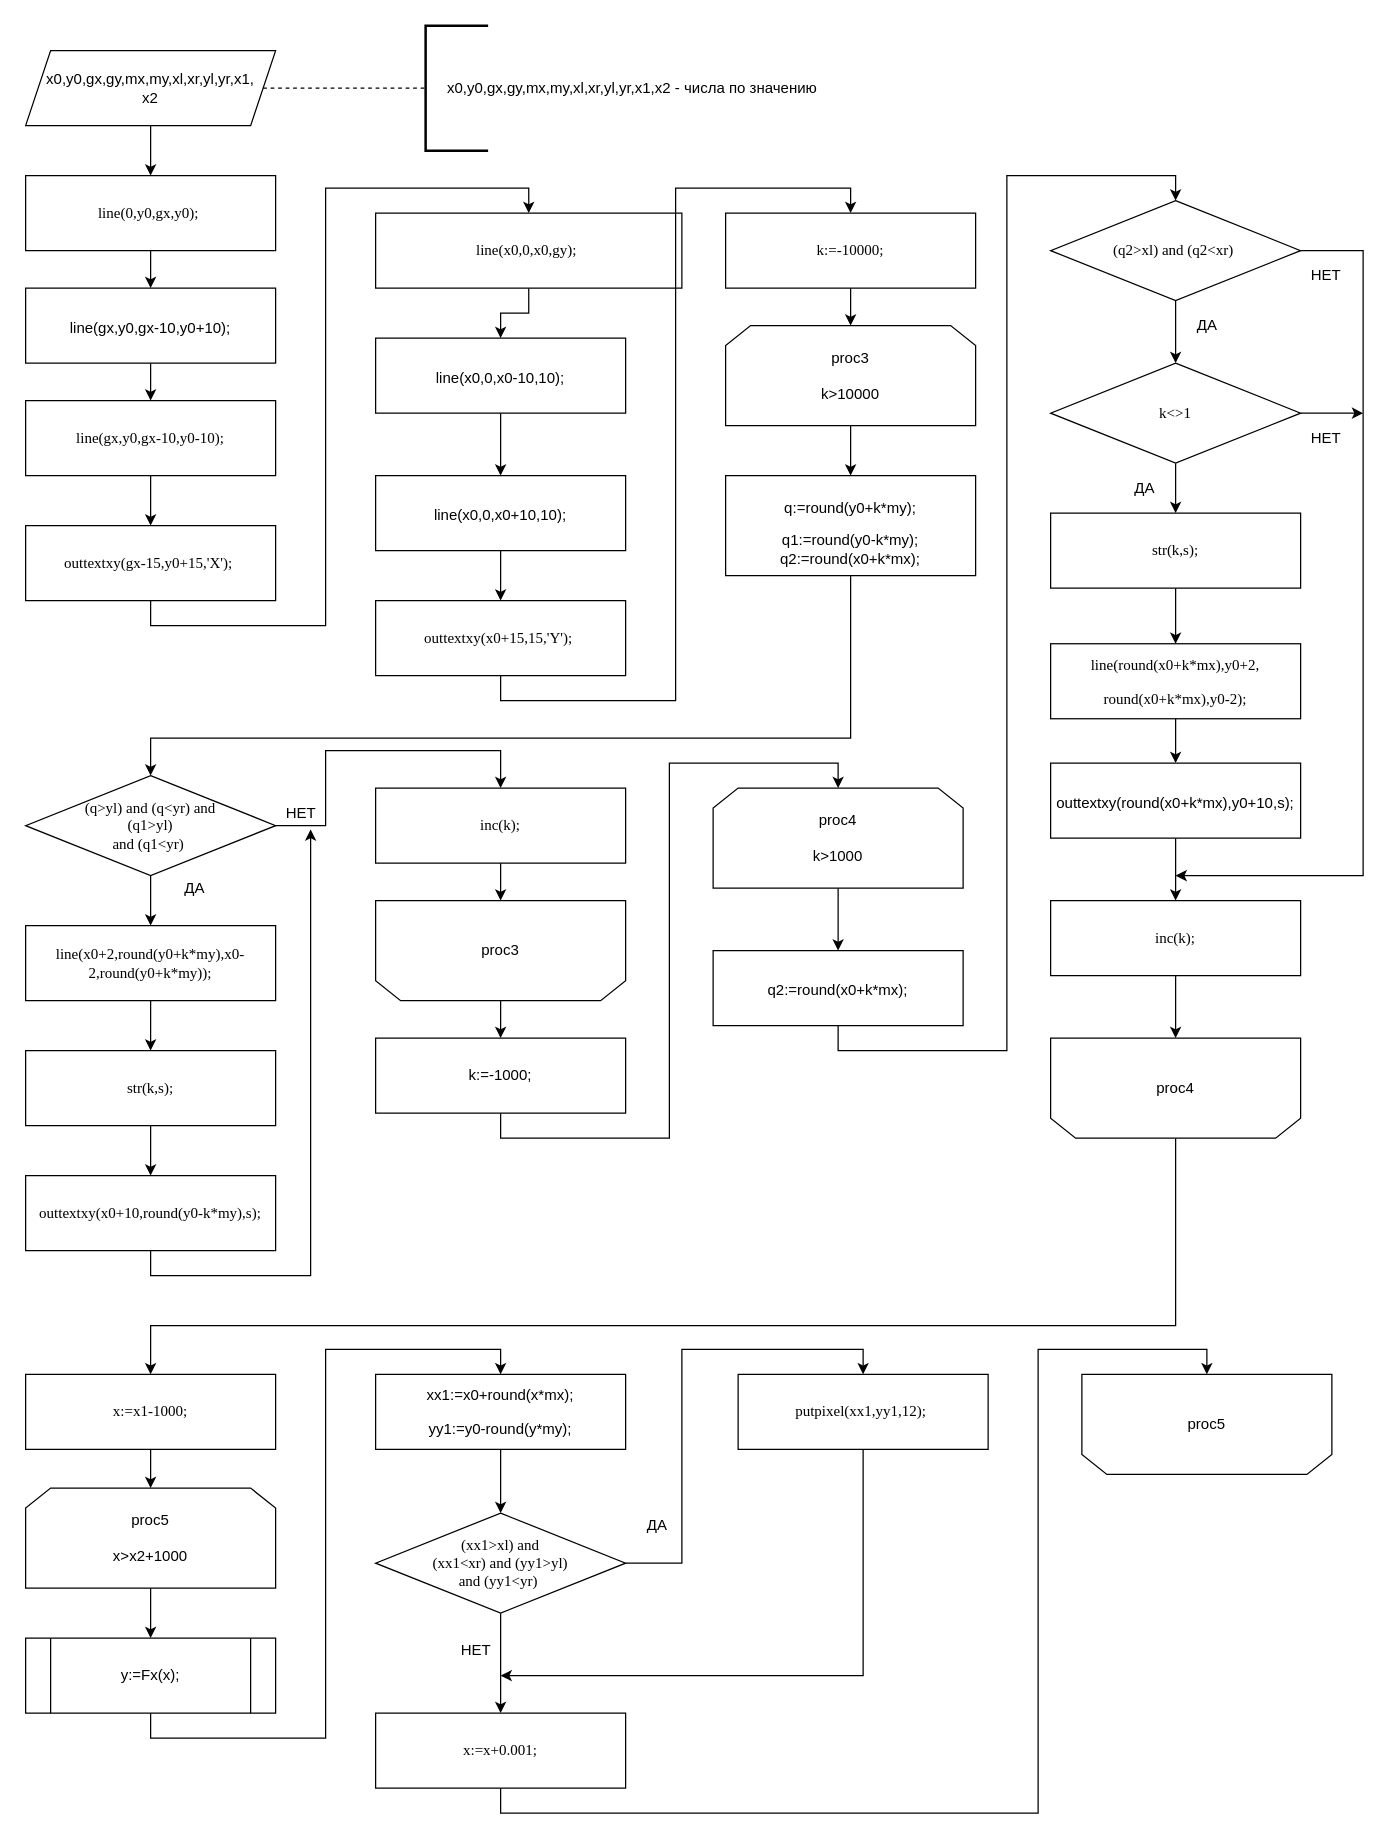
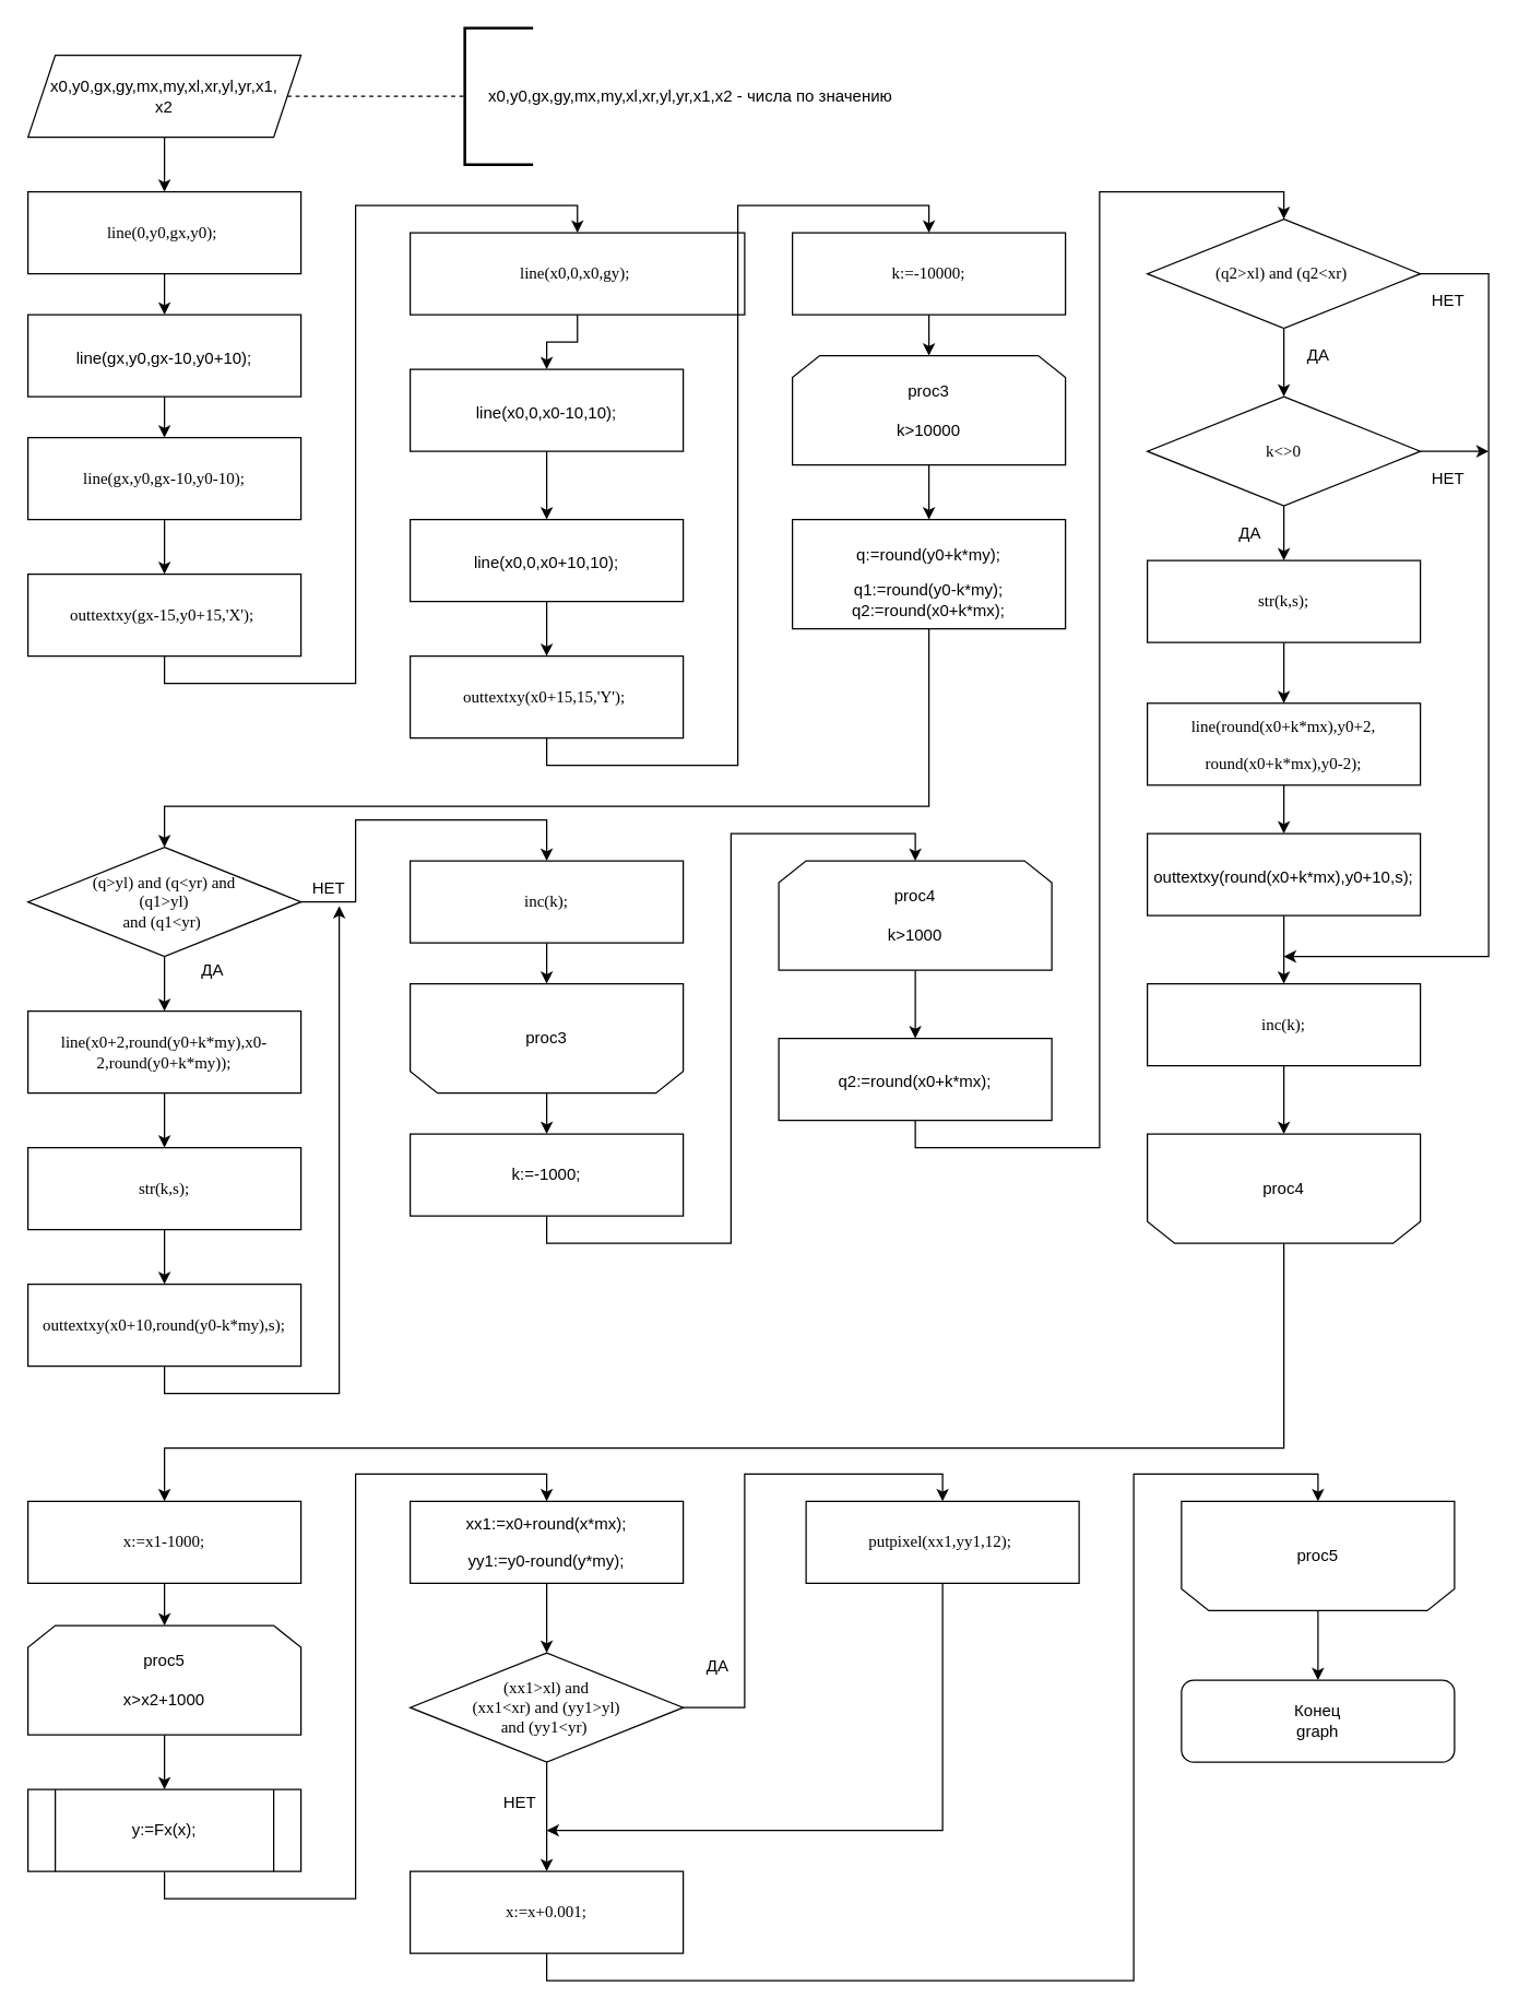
- <mxCell id="55" value="&lt;font face=&quot;times new roman, serif&quot;&gt;k&amp;lt;&amp;gt;1&lt;/font&gt;" style="rhombus;whiteSpace=wrap;html=1;" vertex="1" parent="1"><mxGeometry x="840" y="290" width="200" height="80" as="geometry" /></mxCell>
+ <mxCell id="55" value="&lt;font face=&quot;times new roman, serif&quot;&gt;k&amp;lt;&amp;gt;0&lt;/font&gt;" style="rhombus;whiteSpace=wrap;html=1;" vertex="1" parent="1"><mxGeometry x="840" y="290" width="200" height="80" as="geometry" /></mxCell>
+ <mxCell id="87" style="edgeStyle=orthogonalEdgeStyle;rounded=0;orthogonalLoop=1;jettySize=auto;html=1;exitX=0.5;exitY=0;exitDx=0;exitDy=0;entryX=0.5;entryY=0;entryDx=0;entryDy=0;" edge="1" parent="1" source="88" target="89"><mxGeometry relative="1" as="geometry" /></mxCell>
+ <mxCell id="89" value="Конец&lt;br&gt;graph" style="rounded=1;whiteSpace=wrap;html=1;" vertex="1" parent="1"><mxGeometry x="865" y="1230" width="200" height="60" as="geometry" /></mxCell>
